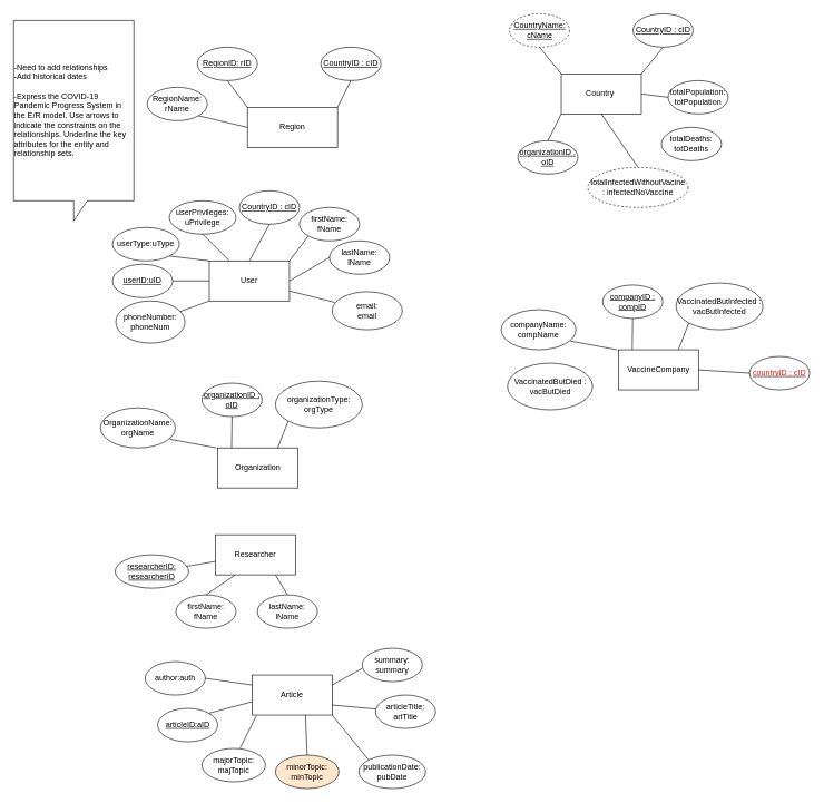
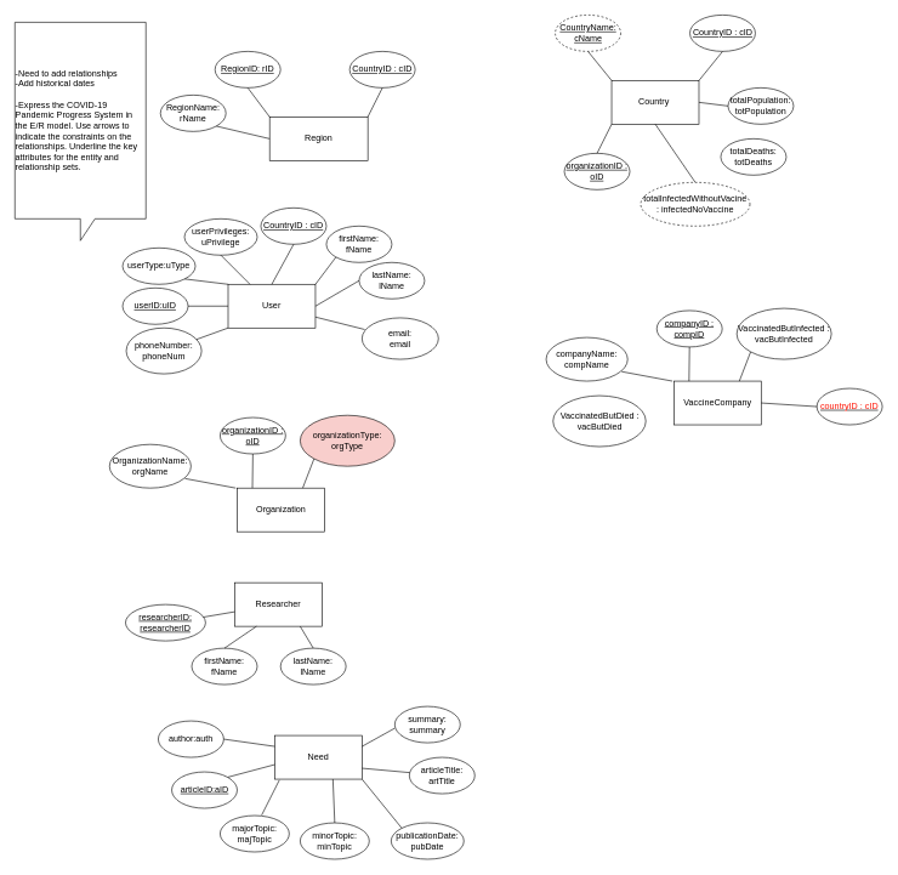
- <mxCell id="39" value="organizationType: orgType" style="ellipse;whiteSpace=wrap;html=1;" vertex="1" parent="1"><mxGeometry x="412" y="570" width="130" height="70" as="geometry" /></mxCell>
+ <mxCell id="39" value="organizationType: orgType" style="ellipse;whiteSpace=wrap;html=1;fillColor=#f8cecc;" vertex="1" parent="1"><mxGeometry x="412" y="570" width="130" height="70" as="geometry" /></mxCell>
- <mxCell id="11" value="Article" style="rounded=0;whiteSpace=wrap;html=1;" vertex="1" parent="1"><mxGeometry x="377" y="1010" width="120" height="60" as="geometry" /></mxCell>
+ <mxCell id="11" value="Need" style="rounded=0;whiteSpace=wrap;html=1;" vertex="1" parent="1"><mxGeometry x="377" y="1010" width="120" height="60" as="geometry" /></mxCell>
- <mxCell id="37" value="minorTopic: &lt;br&gt;minTopic" style="ellipse;whiteSpace=wrap;html=1;fillColor=#ffe6cc;" vertex="1" parent="1"><mxGeometry x="412" y="1130" width="95" height="50" as="geometry" /></mxCell>
+ <mxCell id="37" value="minorTopic: &lt;br&gt;minTopic" style="ellipse;whiteSpace=wrap;html=1;" vertex="1" parent="1"><mxGeometry x="412" y="1130" width="95" height="50" as="geometry" /></mxCell>
